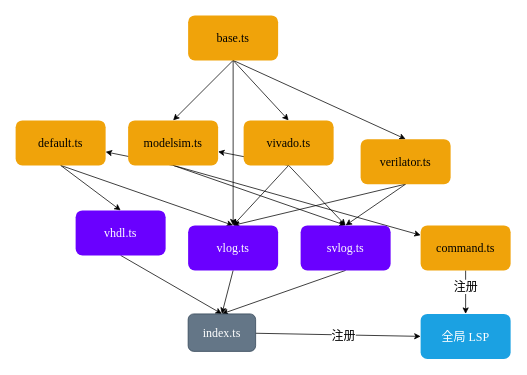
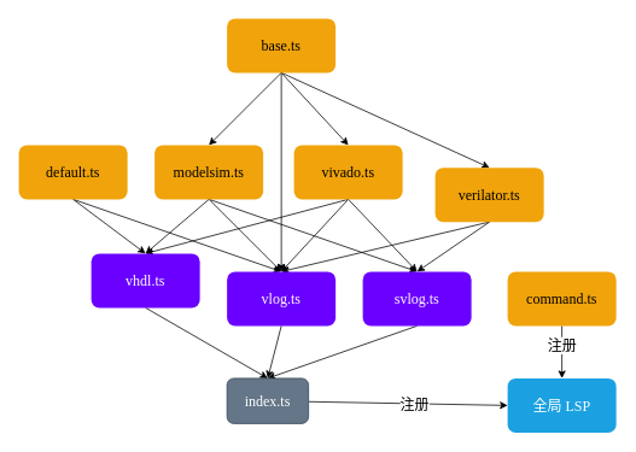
- <mxCell id="10" style="edgeStyle=none;html=1;exitX=0.5;exitY=1;exitDx=0;exitDy=0;fontFamily=CodeNewRoman Nerd Font Mono;fontSize=16;" edge="1" parent="1" source="13" target="9"><mxGeometry relative="1" as="geometry"><mxPoint x="160" y="260" as="targetPoint" /></mxGeometry></mxCell>
+ <mxCell id="10" style="edgeStyle=none;html=1;exitX=0.5;exitY=1;exitDx=0;exitDy=0;fontFamily=CodeNewRoman Nerd Font Mono;fontSize=16;entryX=0.5;entryY=0;entryDx=0;entryDy=0;" edge="1" parent="1" source="13" target="22"><mxGeometry relative="1" as="geometry"><mxPoint x="160" y="260" as="targetPoint" /></mxGeometry></mxCell>
- <mxCell id="14" style="edgeStyle=none;html=1;exitX=0.5;exitY=1;exitDx=0;exitDy=0;fontFamily=CodeNewRoman Nerd Font Mono;fontSize=16;" edge="1" parent="1" source="17" target="13"><mxGeometry relative="1" as="geometry" /></mxCell>
+ <mxCell id="14" style="edgeStyle=none;html=1;exitX=0.5;exitY=1;exitDx=0;exitDy=0;entryX=0.5;entryY=0;entryDx=0;entryDy=0;fontFamily=CodeNewRoman Nerd Font Mono;fontSize=16;" edge="1" parent="1" source="17" target="22"><mxGeometry relative="1" as="geometry" /></mxCell>
- <mxCell id="11" style="edgeStyle=none;html=1;exitX=0.5;exitY=1;exitDx=0;exitDy=0;fontFamily=CodeNewRoman Nerd Font Mono;fontSize=16;" edge="1" parent="1" source="13" target="33"><mxGeometry relative="1" as="geometry"><mxPoint x="310" y="260" as="targetPoint" /></mxGeometry></mxCell>
+ <mxCell id="11" style="edgeStyle=none;html=1;exitX=0.5;exitY=1;exitDx=0;exitDy=0;fontFamily=CodeNewRoman Nerd Font Mono;fontSize=16;entryX=0.5;entryY=0;entryDx=0;entryDy=0;" edge="1" parent="1" source="13" target="24"><mxGeometry relative="1" as="geometry"><mxPoint x="310" y="260" as="targetPoint" /></mxGeometry></mxCell>
